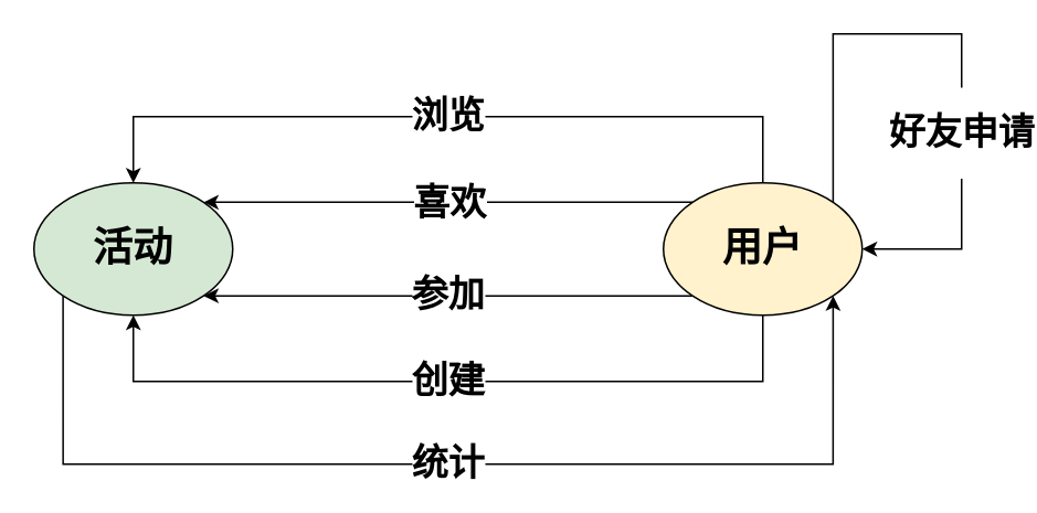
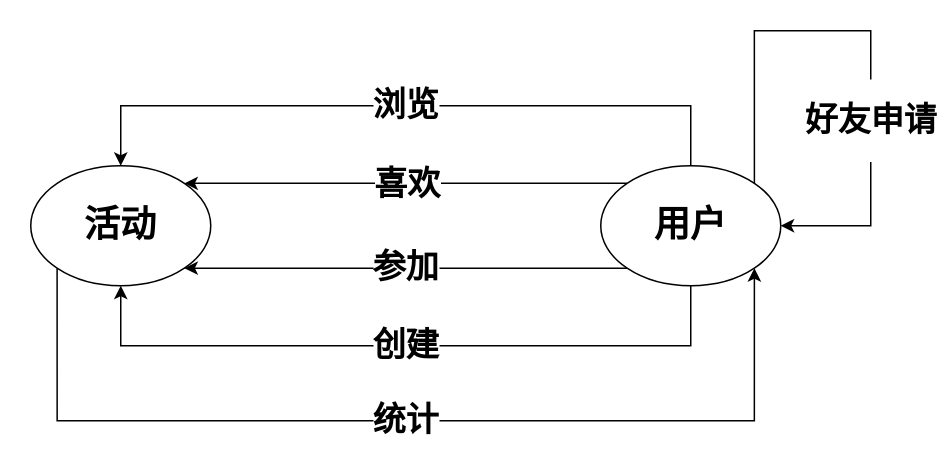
- <mxCell id="3" value="&lt;h1&gt;活动&lt;/h1&gt;" style="ellipse;whiteSpace=wrap;html=1;fillColor=#d5e8d4;" vertex="1" parent="1"><mxGeometry x="20" y="110" width="120" height="80" as="geometry" /></mxCell>
+ <mxCell id="3" value="&lt;h1&gt;活动&lt;/h1&gt;" style="ellipse;whiteSpace=wrap;html=1;" vertex="1" parent="1"><mxGeometry x="20" y="110" width="120" height="80" as="geometry" /></mxCell>
- <mxCell id="9" value="&lt;h1&gt;用户&lt;/h1&gt;" style="ellipse;whiteSpace=wrap;html=1;fillColor=#fff2cc;" vertex="1" parent="1"><mxGeometry x="400" y="110" width="120" height="80" as="geometry" /></mxCell>
+ <mxCell id="9" value="&lt;h1&gt;用户&lt;/h1&gt;" style="ellipse;whiteSpace=wrap;html=1;" vertex="1" parent="1"><mxGeometry x="400" y="110" width="120" height="80" as="geometry" /></mxCell>
